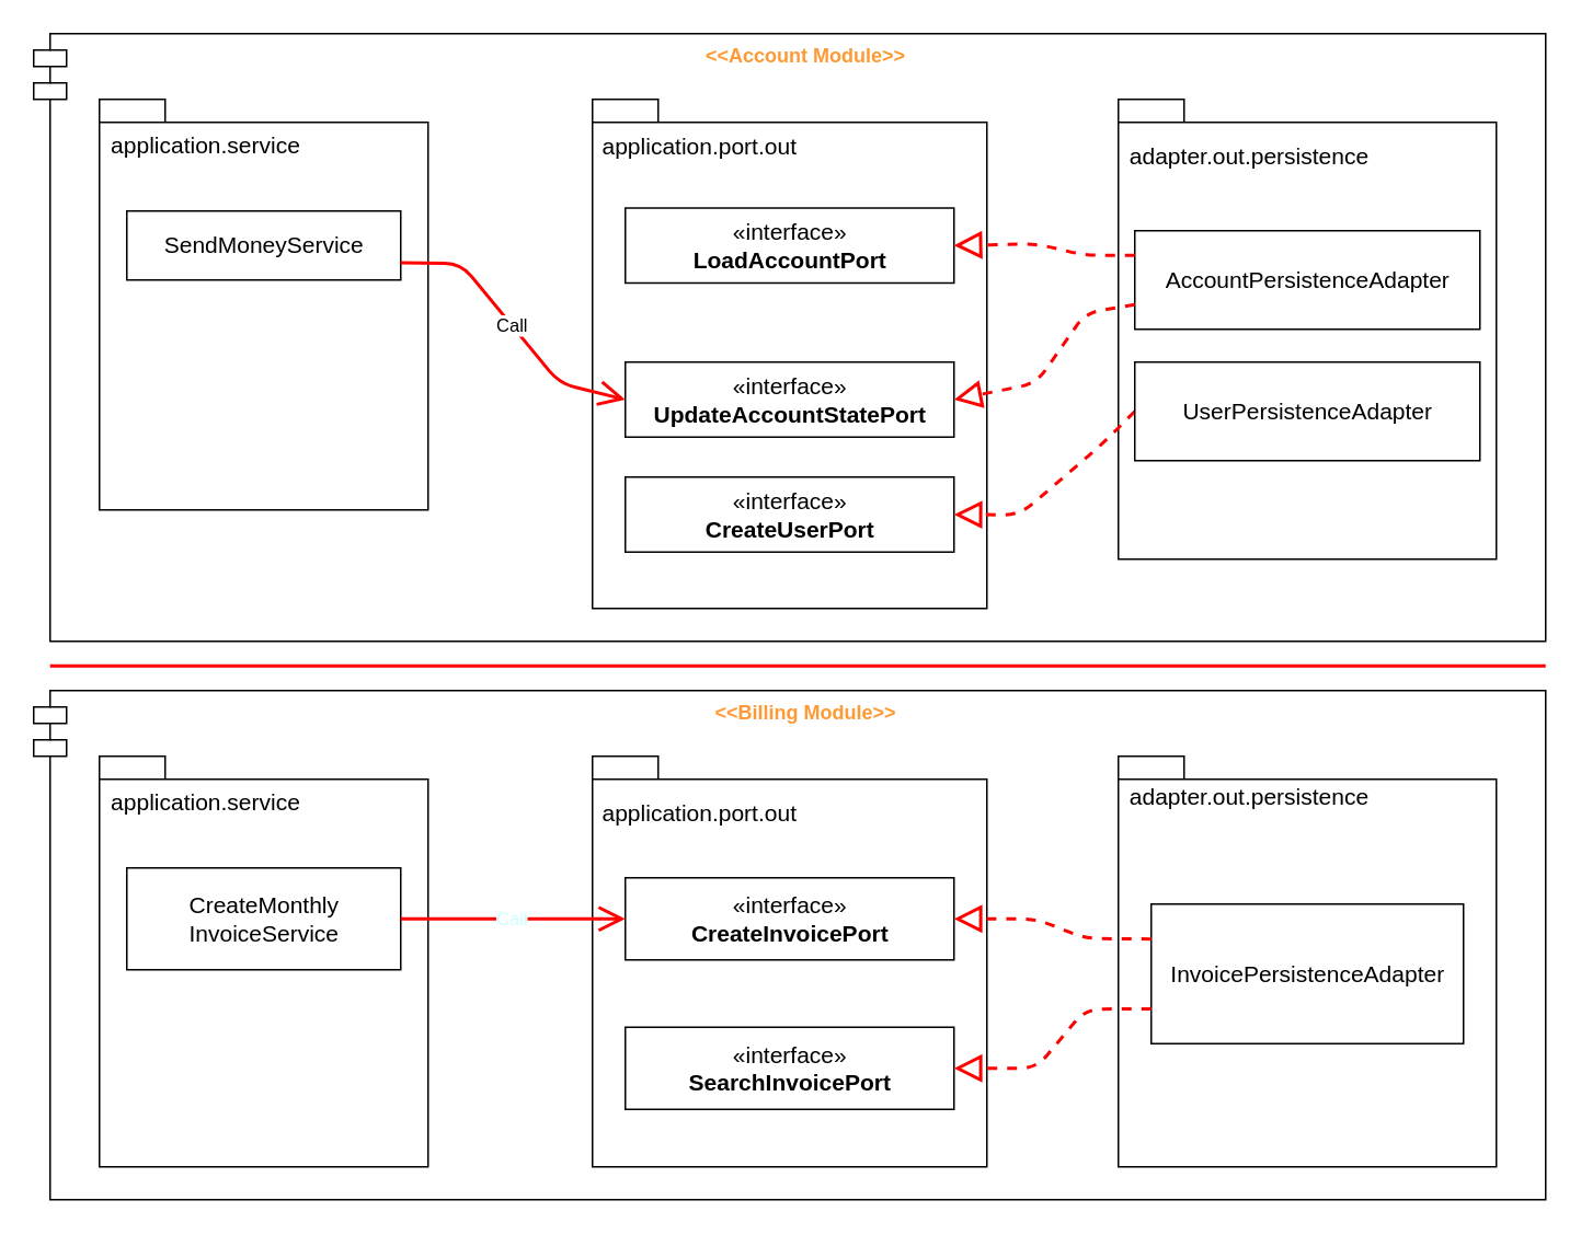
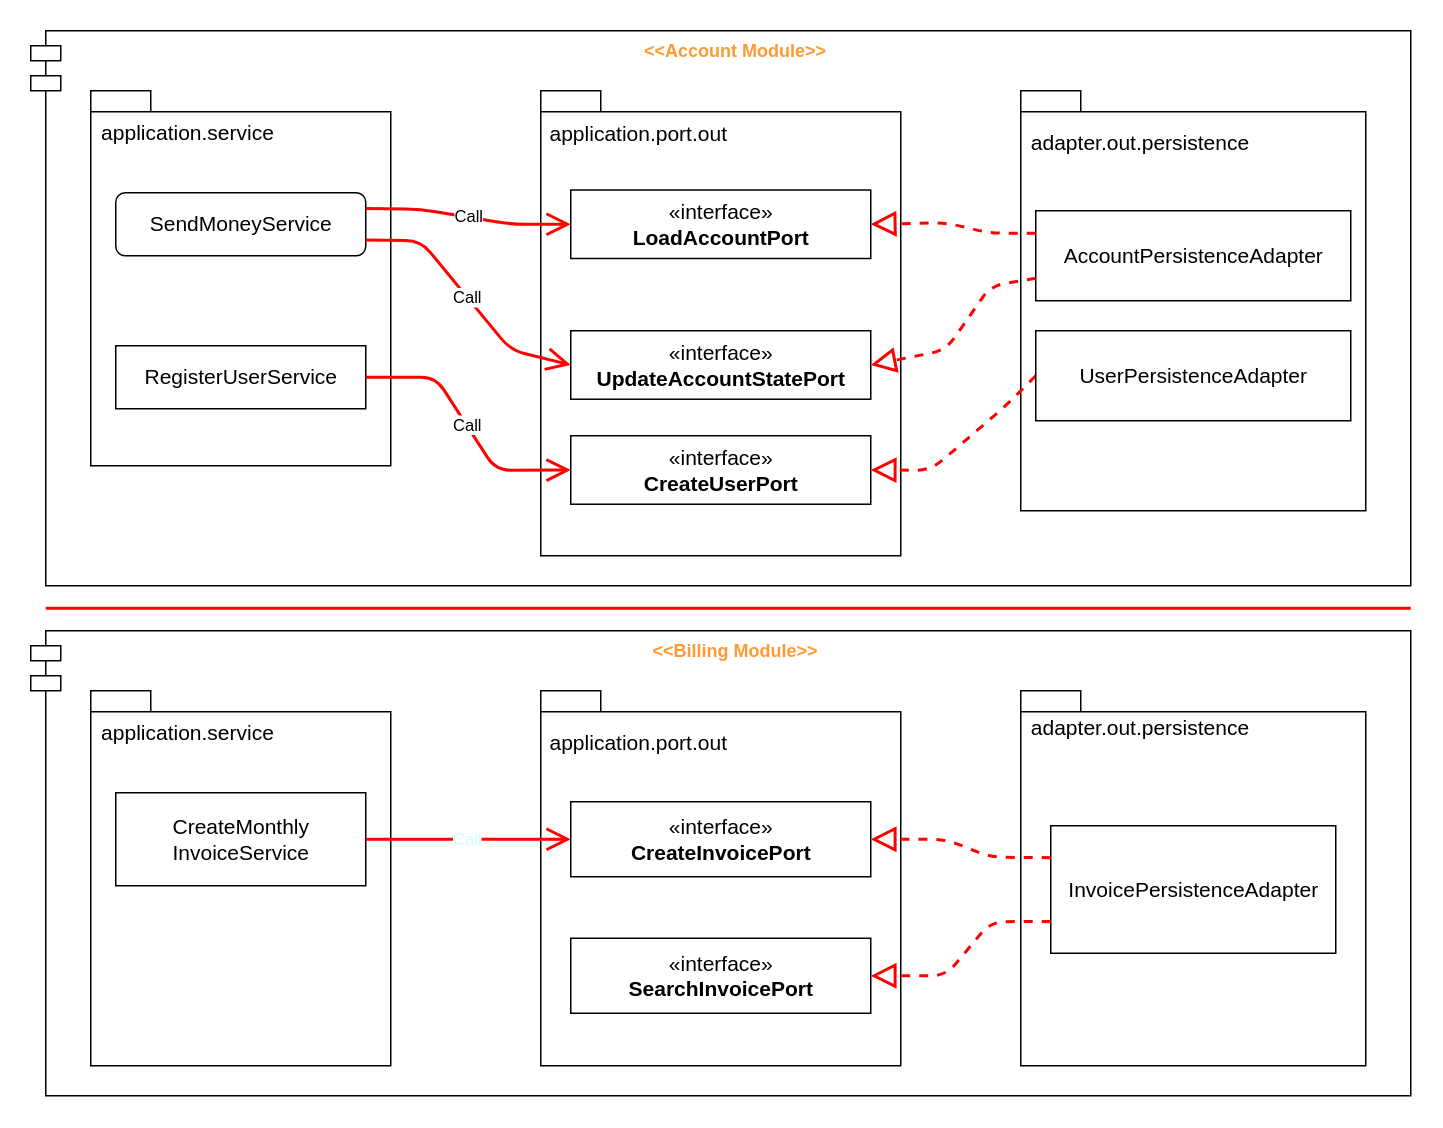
+ <mxCell id="15" value="Call" style="endArrow=open;endSize=12;html=1;strokeWidth=2;strokeColor=#FF0000;exitX=1;exitY=0.25;exitDx=0;exitDy=0;entryX=0;entryY=0.5;entryDx=0;entryDy=0;" parent="1" source="6" target="10" edge="1"><mxGeometry width="160" relative="1" as="geometry"><mxPoint x="320" y="350" as="sourcePoint" /><mxPoint x="480" y="350" as="targetPoint" /><Array as="points"><mxPoint x="280" y="139" /><mxPoint x="340" y="149" /></Array></mxGeometry></mxCell>
- <mxCell id="6" value="SendMoneyService" style="html=1;fillColor=none;align=center;fontSize=14;" parent="3" vertex="1"><mxGeometry x="16.667" y="68" width="166.667" height="42" as="geometry" /></mxCell>
+ <mxCell id="6" value="SendMoneyService" style="html=1;fillColor=none;align=center;fontSize=14;rounded=1;" parent="3" vertex="1"><mxGeometry x="16.667" y="68" width="166.667" height="42" as="geometry" /></mxCell>
+ <mxCell id="7" value="RegisterUserService" style="html=1;fillColor=none;align=center;fontSize=14;" parent="3" vertex="1"><mxGeometry x="16.667" y="170" width="166.667" height="42" as="geometry" /></mxCell>
+ <mxCell id="16" value="Call" style="endArrow=open;endSize=12;html=1;strokeWidth=2;strokeColor=#FF0000;exitX=1;exitY=0.5;exitDx=0;exitDy=0;entryX=0;entryY=0.5;entryDx=0;entryDy=0;" parent="1" source="7" target="19" edge="1"><mxGeometry width="160" relative="1" as="geometry"><mxPoint x="290" y="159" as="sourcePoint" /><mxPoint x="310" y="340" as="targetPoint" /><Array as="points"><mxPoint x="290" y="251" /><mxPoint x="330" y="313" /></Array></mxGeometry></mxCell>
